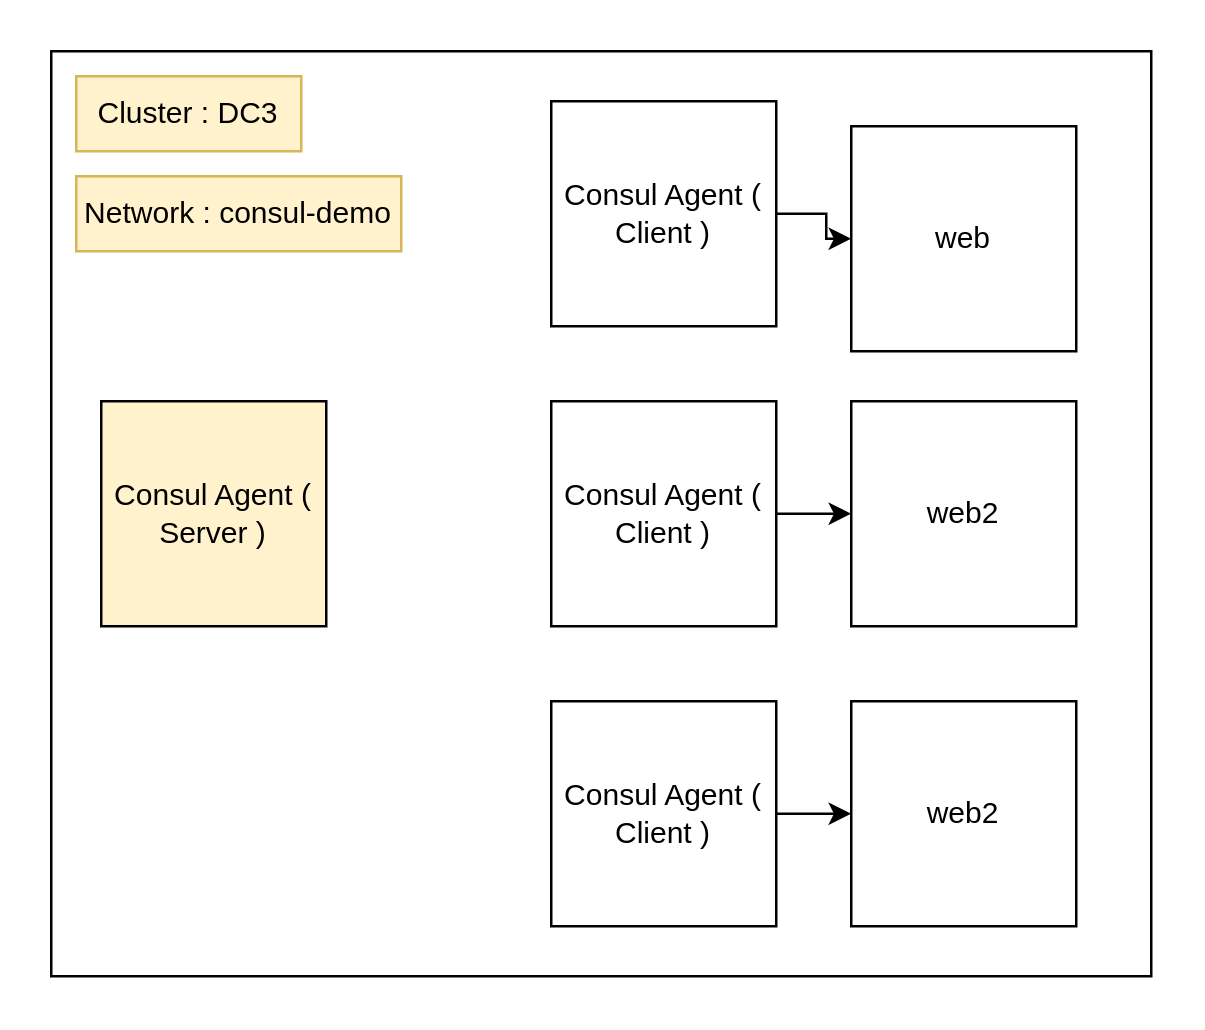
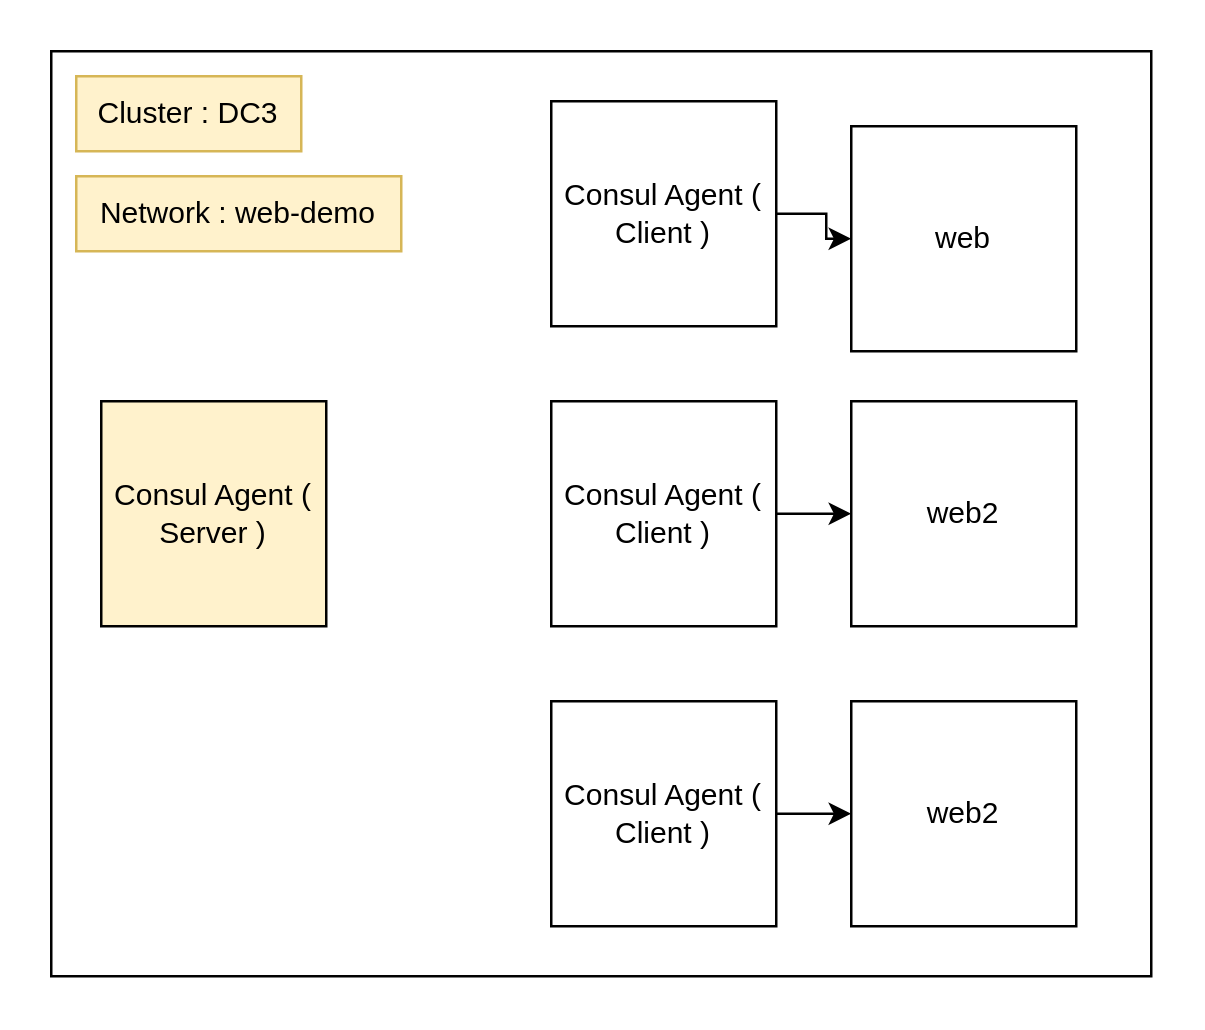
- <mxCell id="14" value="Network : consul-demo" style="text;html=1;strokeColor=#d6b656;fillColor=#fff2cc;align=center;verticalAlign=middle;whiteSpace=wrap;rounded=0;" parent="1" vertex="1"><mxGeometry x="30" y="70" width="130" height="30" as="geometry" /></mxCell>
+ <mxCell id="14" value="Network : web-demo" style="text;html=1;strokeColor=#d6b656;fillColor=#fff2cc;align=center;verticalAlign=middle;whiteSpace=wrap;rounded=0;" parent="1" vertex="1"><mxGeometry x="30" y="70" width="130" height="30" as="geometry" /></mxCell>
